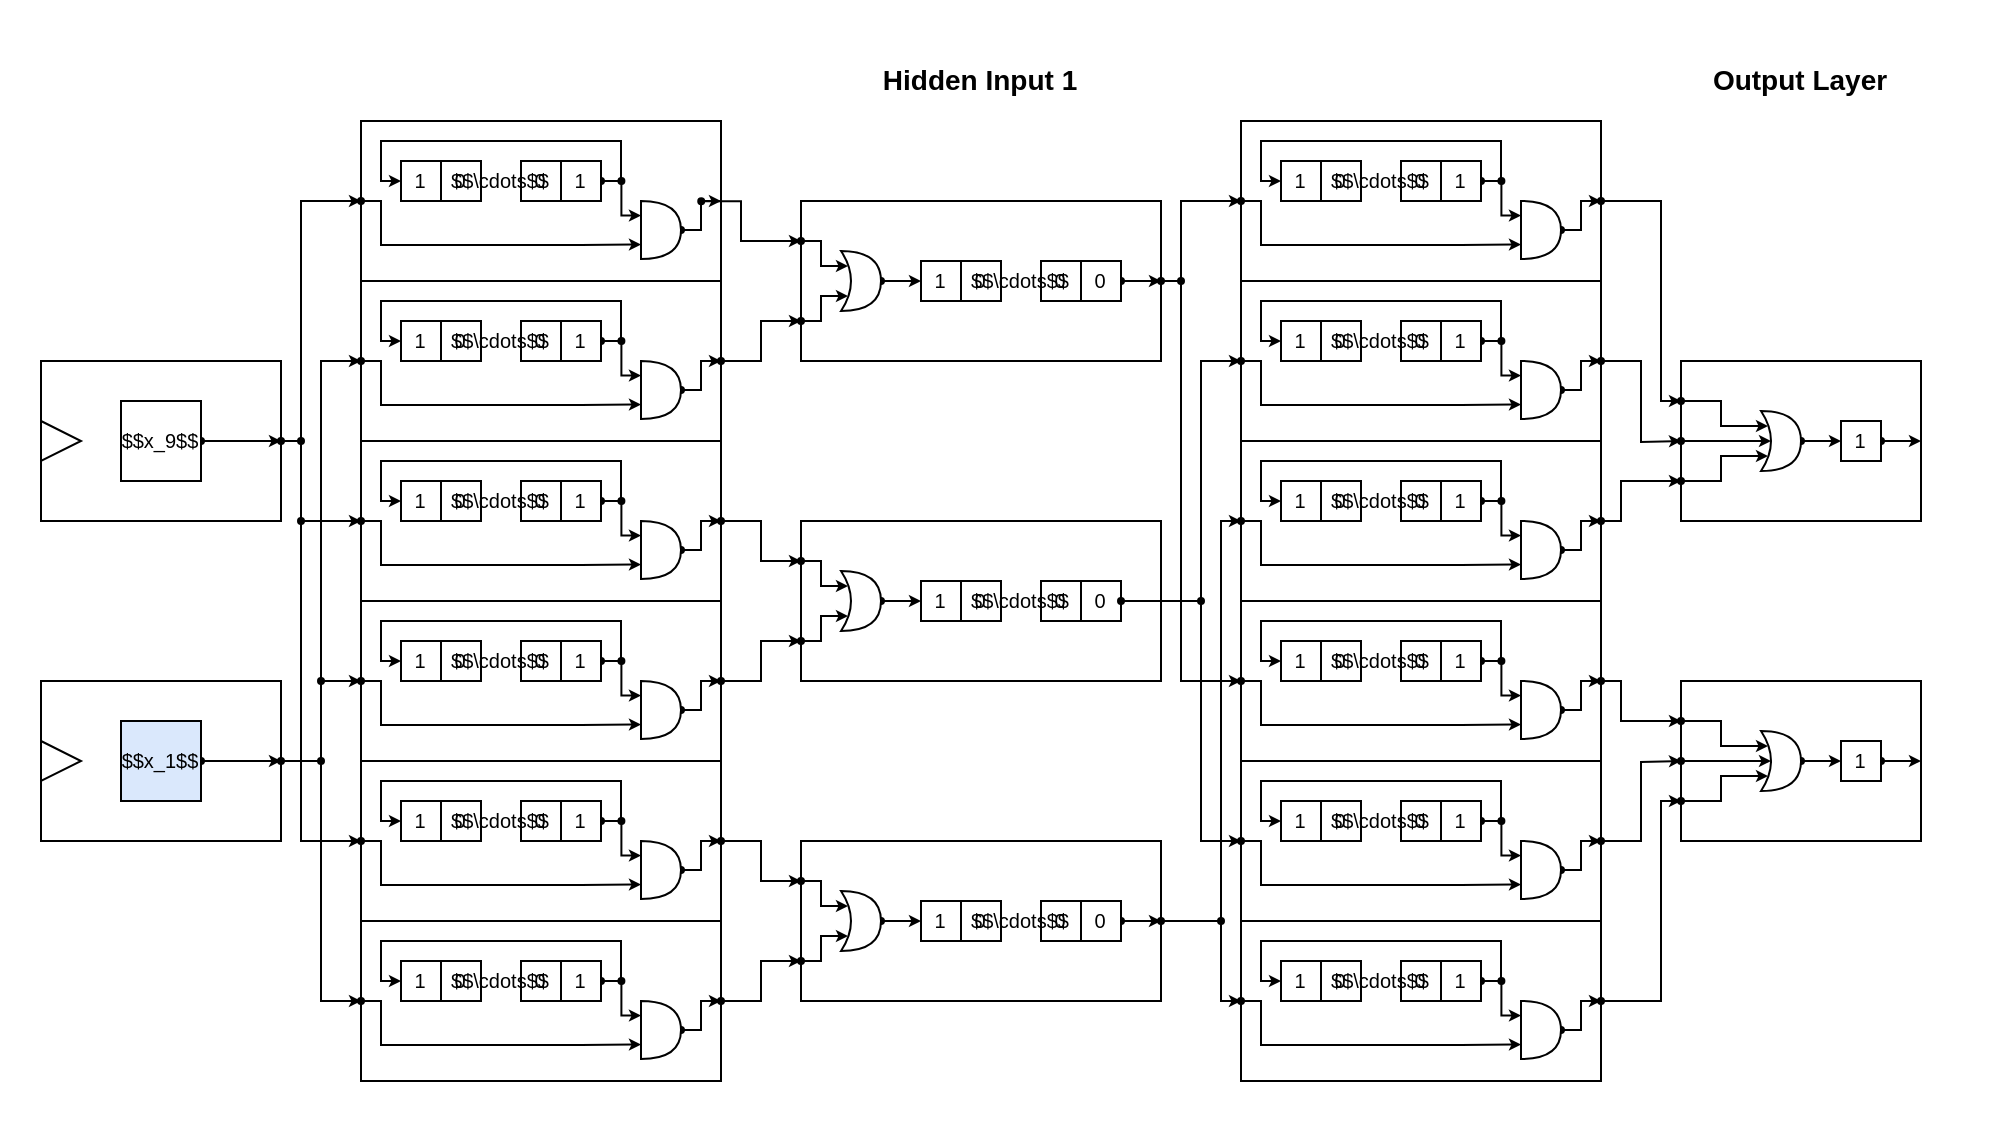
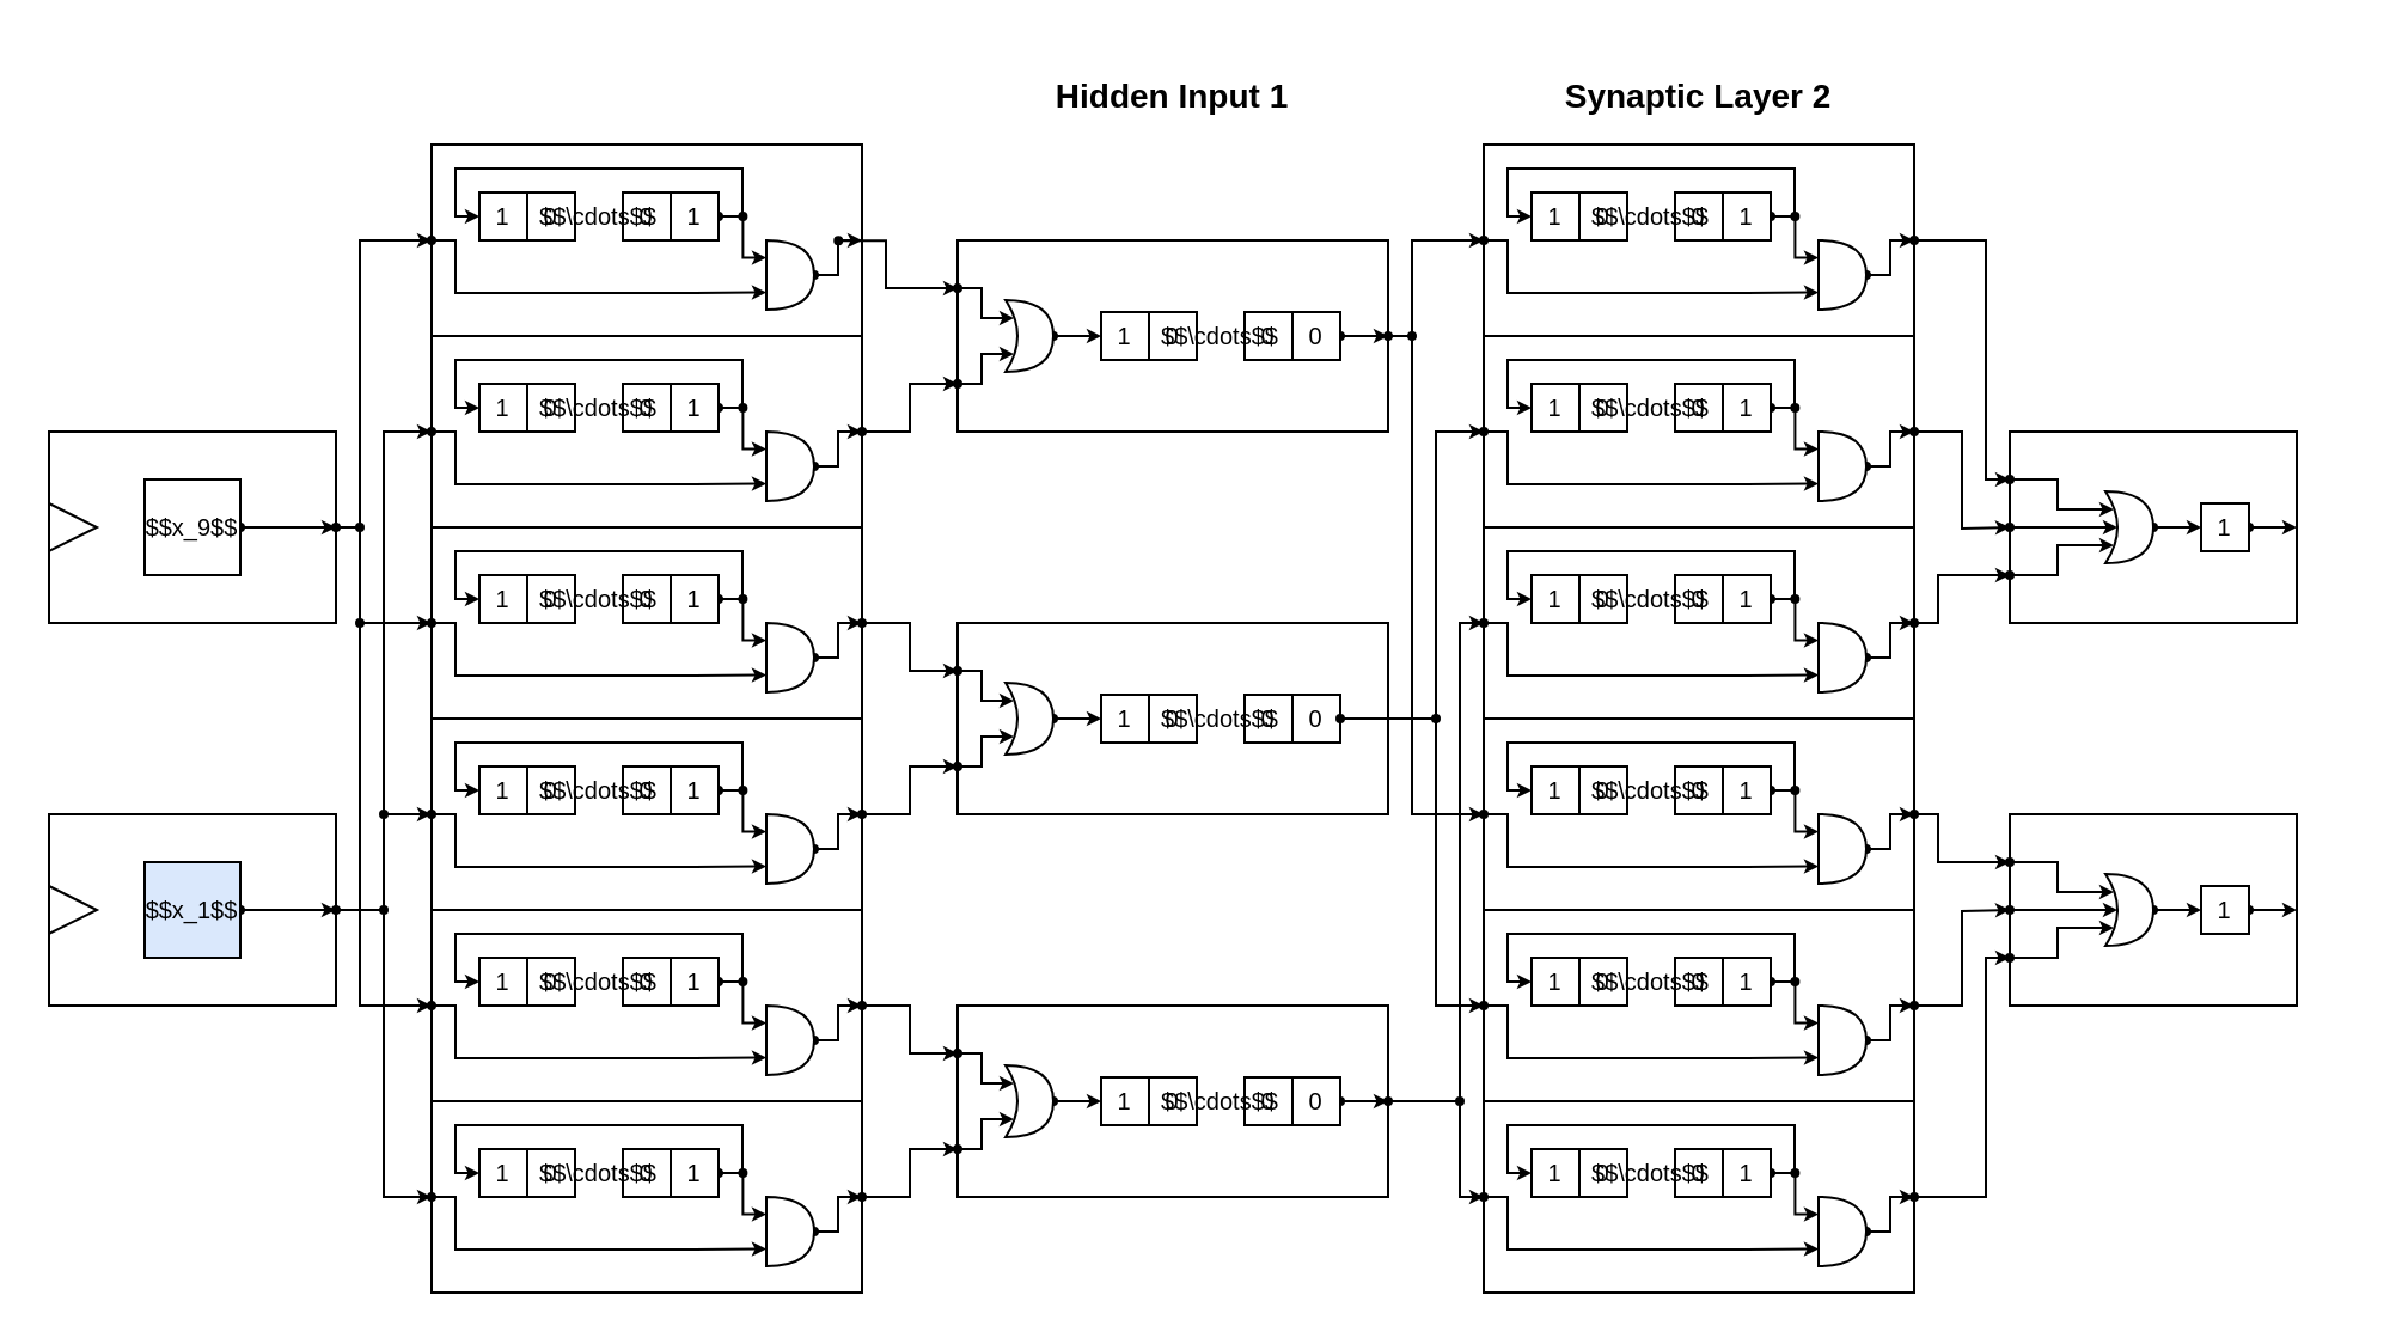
+ <mxCell id="189" value="Synaptic Layer 2" style="text;html=1;strokeColor=none;fillColor=none;align=center;verticalAlign=middle;whiteSpace=wrap;rounded=0;fontSize=14;spacing=0;fontStyle=1" parent="1" vertex="1"><mxGeometry x="620" y="20" width="180" height="40" as="geometry" /></mxCell>
- <mxCell id="3" value="Output Layer" style="text;html=1;strokeColor=none;fillColor=none;align=center;verticalAlign=middle;whiteSpace=wrap;rounded=0;fontSize=14;spacing=0;fontStyle=1" parent="1" vertex="1"><mxGeometry x="820" y="20" width="160" height="40" as="geometry" /></mxCell>
